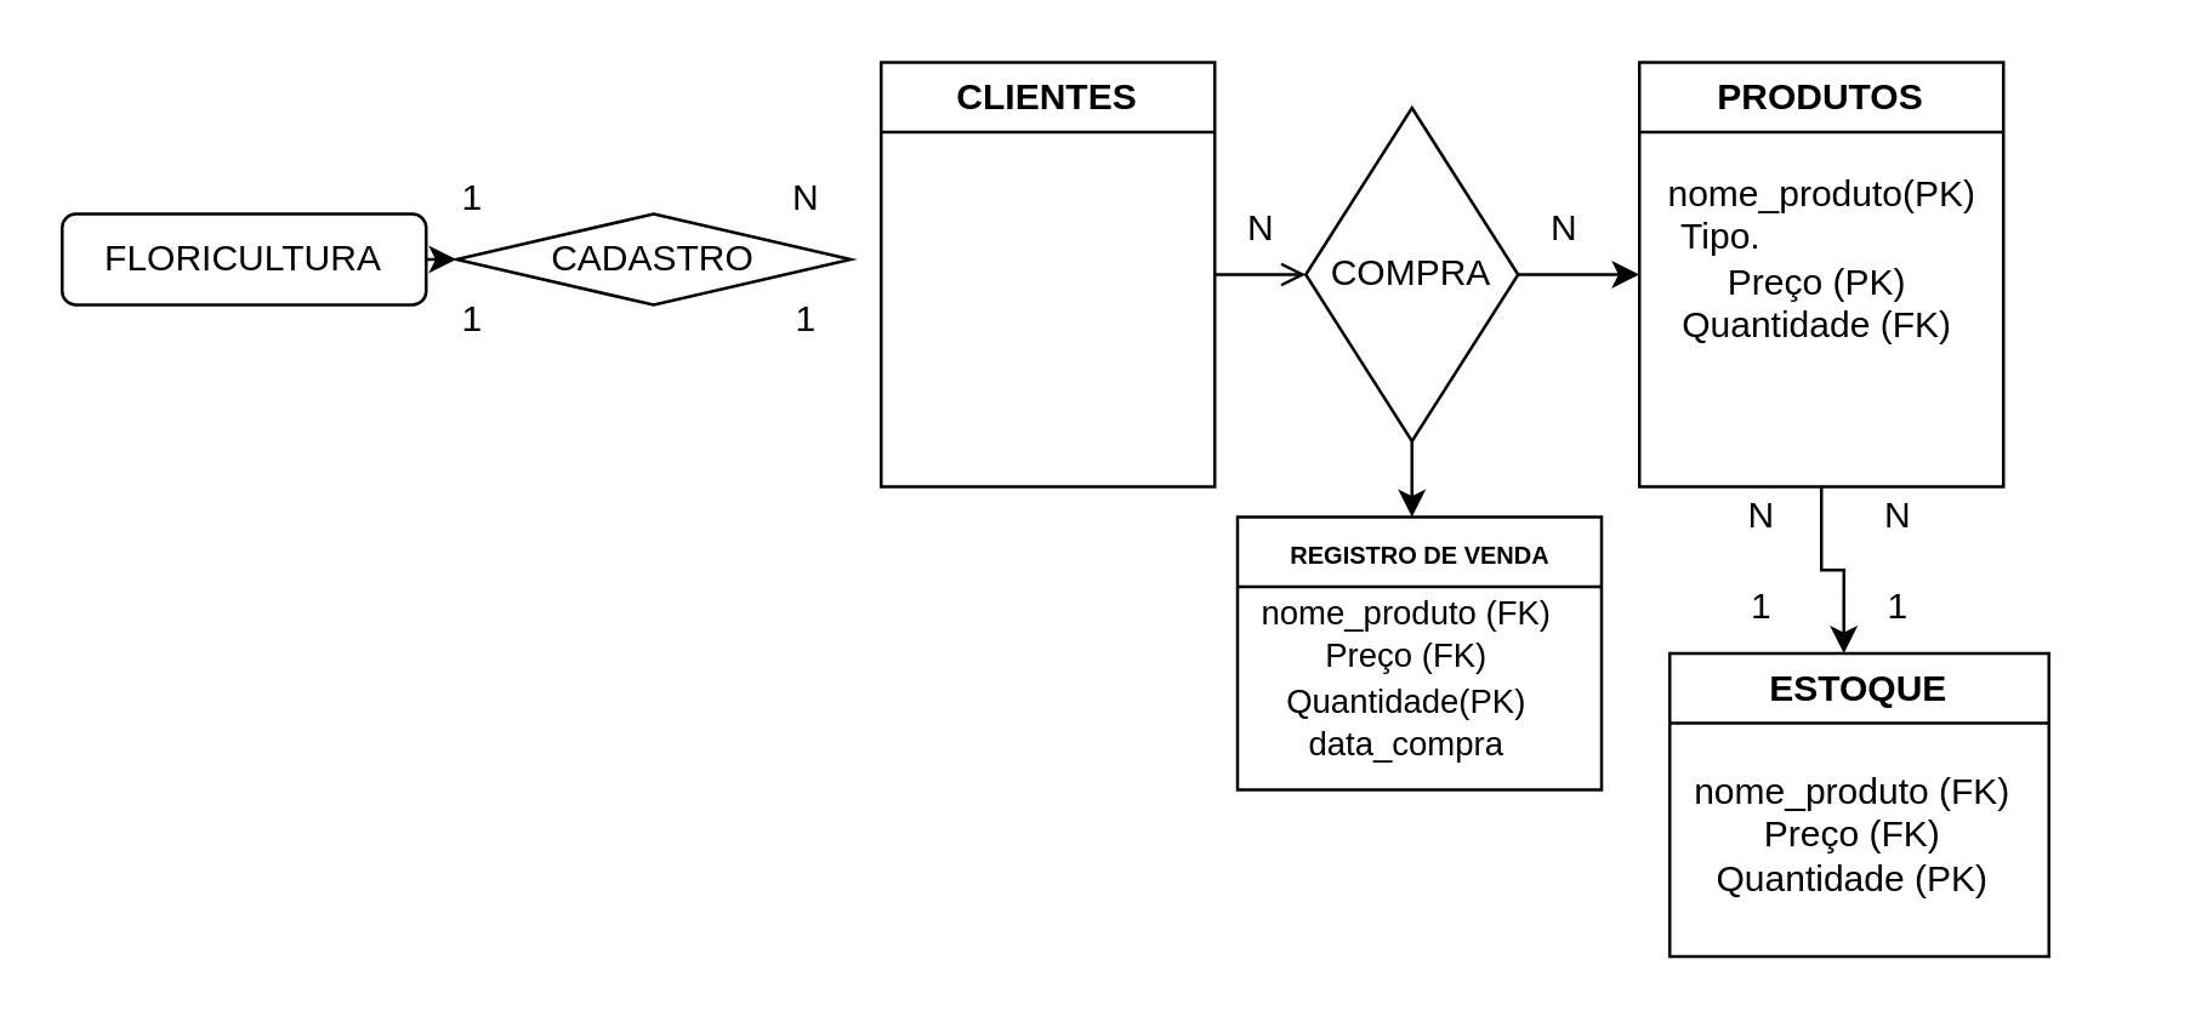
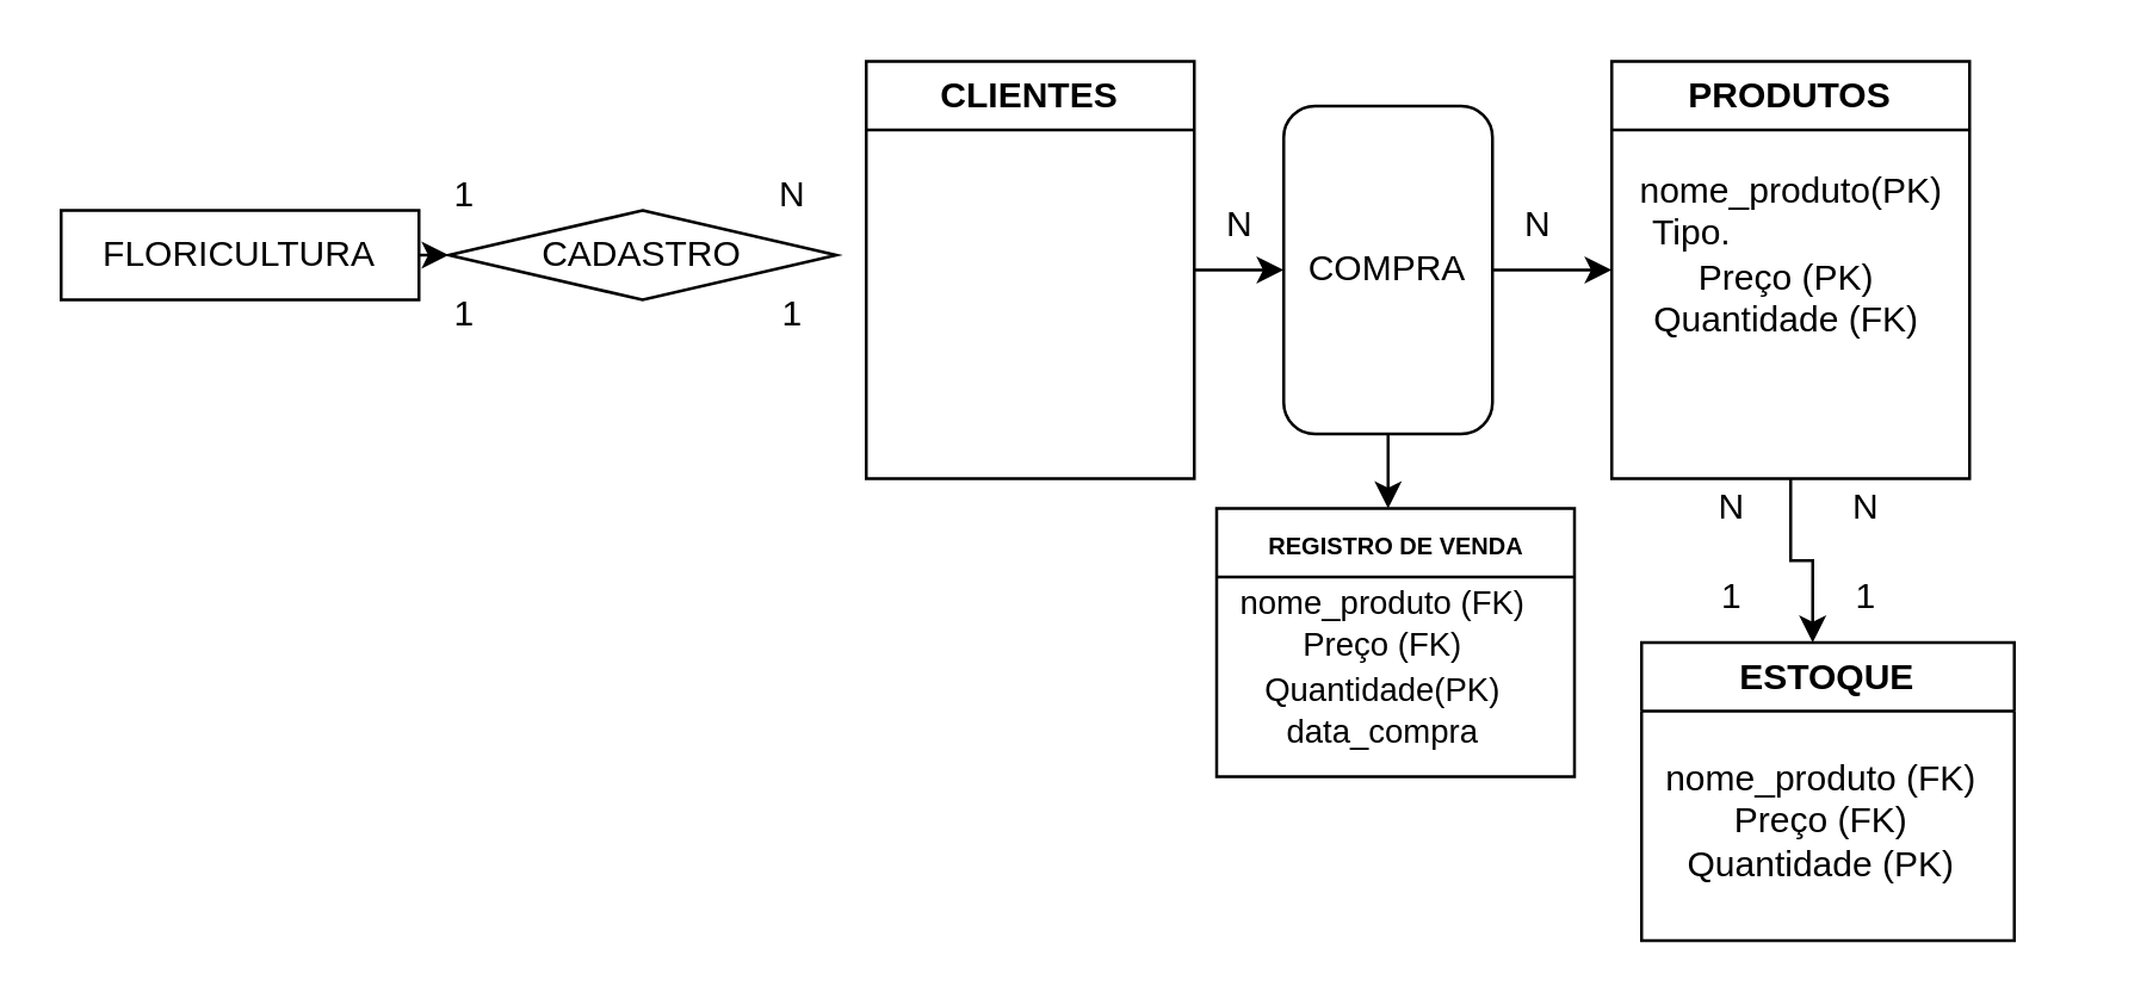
- <mxCell id="3" value="FLORICULTURA" style="whiteSpace=wrap;html=1;rounded=1;" vertex="1" parent="1"><mxGeometry x="20" y="70" width="120" height="30" as="geometry" /></mxCell>
+ <mxCell id="3" value="FLORICULTURA" style="rounded=0;whiteSpace=wrap;html=1;" vertex="1" parent="1"><mxGeometry x="20" y="70" width="120" height="30" as="geometry" /></mxCell>
- <mxCell id="7" style="edgeStyle=orthogonalEdgeStyle;rounded=0;orthogonalLoop=1;jettySize=auto;html=1;exitX=1;exitY=0.5;exitDx=0;exitDy=0;endArrow=open;" edge="1" parent="1" source="8" target="6"><mxGeometry relative="1" as="geometry" /></mxCell>
+ <mxCell id="7" style="edgeStyle=orthogonalEdgeStyle;rounded=0;orthogonalLoop=1;jettySize=auto;html=1;exitX=1;exitY=0.5;exitDx=0;exitDy=0;" edge="1" parent="1" source="8" target="6"><mxGeometry relative="1" as="geometry" /></mxCell>
- <mxCell id="6" value="COMPRA" style="rhombus;whiteSpace=wrap;html=1;" vertex="1" parent="1"><mxGeometry x="430" y="35" width="70" height="110" as="geometry" /></mxCell>
+ <mxCell id="6" value="COMPRA" style="whiteSpace=wrap;html=1;rounded=1;" vertex="1" parent="1"><mxGeometry x="430" y="35" width="70" height="110" as="geometry" /></mxCell>
